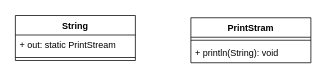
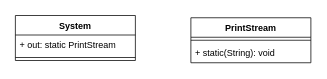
- <mxCell id="5" value="String" style="swimlane;fontStyle=1;align=center;verticalAlign=top;childLayout=stackLayout;horizontal=1;startSize=26;horizontalStack=0;resizeParent=1;resizeParentMax=0;resizeLast=0;collapsible=1;marginBottom=0;" vertex="1" parent="1"><mxGeometry x="20" y="20" width="160" height="60" as="geometry" /></mxCell>
+ <mxCell id="5" value="System" style="swimlane;fontStyle=1;align=center;verticalAlign=top;childLayout=stackLayout;horizontal=1;startSize=26;horizontalStack=0;resizeParent=1;resizeParentMax=0;resizeLast=0;collapsible=1;marginBottom=0;" vertex="1" parent="1"><mxGeometry x="20" y="20" width="160" height="60" as="geometry" /></mxCell>
- <mxCell id="2" value="PrintStram" style="swimlane;fontStyle=1;align=center;verticalAlign=top;childLayout=stackLayout;horizontal=1;startSize=26;horizontalStack=0;resizeParent=1;resizeParentMax=0;resizeLast=0;collapsible=1;marginBottom=0;" vertex="1" parent="1"><mxGeometry x="254" y="23" width="160" height="60" as="geometry" /></mxCell>
+ <mxCell id="2" value="PrintStream" style="swimlane;fontStyle=1;align=center;verticalAlign=top;childLayout=stackLayout;horizontal=1;startSize=26;horizontalStack=0;resizeParent=1;resizeParentMax=0;resizeLast=0;collapsible=1;marginBottom=0;" vertex="1" parent="1"><mxGeometry x="254" y="23" width="160" height="60" as="geometry" /></mxCell>
- <mxCell id="4" value="+ println(String): void" style="text;strokeColor=none;fillColor=none;align=left;verticalAlign=top;spacingLeft=4;spacingRight=4;overflow=hidden;rotatable=0;points=[[0,0.5],[1,0.5]];portConstraint=eastwest;" vertex="1" parent="2"><mxGeometry y="34" width="160" height="26" as="geometry" /></mxCell>
+ <mxCell id="4" value="+ static(String): void" style="text;strokeColor=none;fillColor=none;align=left;verticalAlign=top;spacingLeft=4;spacingRight=4;overflow=hidden;rotatable=0;points=[[0,0.5],[1,0.5]];portConstraint=eastwest;" vertex="1" parent="2"><mxGeometry y="34" width="160" height="26" as="geometry" /></mxCell>
